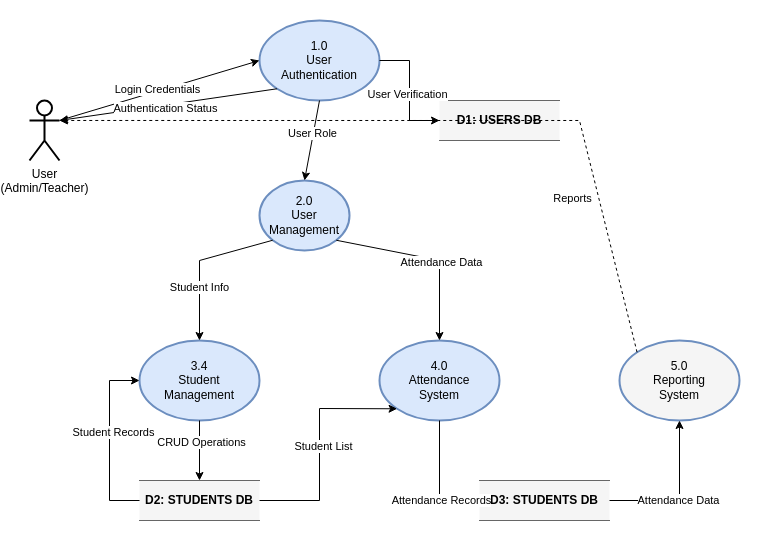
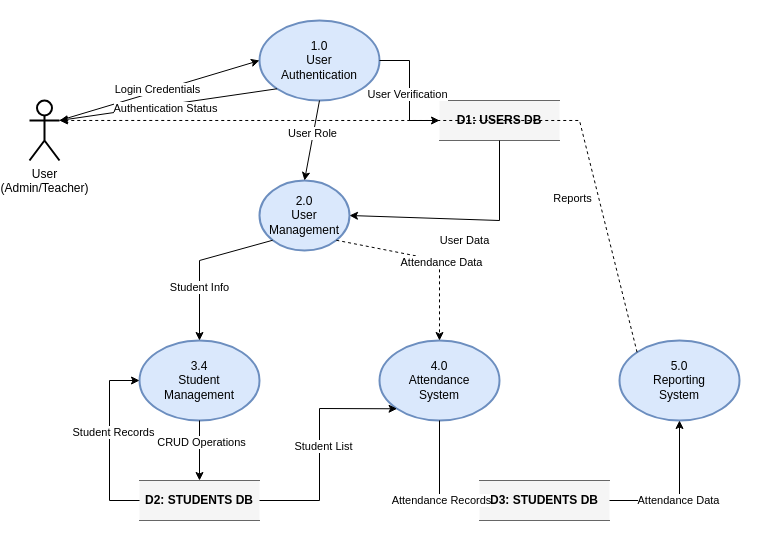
+ <mxCell id="17" value="" style="endArrow=classic;html=1;rounded=0;exitX=0.5;exitY=1;exitDx=0;exitDy=0;entryX=1;entryY=0.5;entryDx=0;entryDy=0;" parent="1" source="8" target="4" edge="1"><mxGeometry width="50" height="50" relative="1" as="geometry"><mxPoint x="350" y="330" as="sourcePoint" /><mxPoint x="400" y="280" as="targetPoint" /><Array as="points"><mxPoint x="490" y="220" /></Array></mxGeometry></mxCell>
+ <mxCell id="18" value="User Data" style="edgeLabel;html=1;align=center;verticalAlign=middle;resizable=0;points=[];" vertex="1" connectable="0" parent="17"><mxGeometry x="-0.195" y="-2" relative="1" as="geometry"><mxPoint x="-23" y="22" as="offset" /></mxGeometry></mxCell>
- <mxCell id="23" value="" style="endArrow=classic;html=1;rounded=0;exitX=1;exitY=1;exitDx=0;exitDy=0;entryX=0.5;entryY=0;entryDx=0;entryDy=0;" parent="1" source="4" target="6" edge="1"><mxGeometry width="50" height="50" relative="1" as="geometry"><mxPoint x="350" y="330" as="sourcePoint" /><mxPoint x="400" y="280" as="targetPoint" /><Array as="points"><mxPoint x="430" y="260" /></Array></mxGeometry></mxCell>
+ <mxCell id="23" value="" style="endArrow=classic;html=1;rounded=0;exitX=1;exitY=1;exitDx=0;exitDy=0;entryX=0.5;entryY=0;entryDx=0;entryDy=0;dashed=1;" parent="1" source="4" target="6" edge="1"><mxGeometry width="50" height="50" relative="1" as="geometry"><mxPoint x="350" y="330" as="sourcePoint" /><mxPoint x="400" y="280" as="targetPoint" /><Array as="points"><mxPoint x="430" y="260" /></Array></mxGeometry></mxCell>
- <mxCell id="7" value="5.0&#10;Reporting&#10;System" style="ellipse;whiteSpace=wrap;html=1;fillColor=#f5f5f5;strokeColor=#6c8ebf;strokeWidth=2;" parent="1" vertex="1"><mxGeometry x="610" y="340" width="120" height="80" as="geometry" /></mxCell>
+ <mxCell id="7" value="5.0&#10;Reporting&#10;System" style="ellipse;whiteSpace=wrap;html=1;fillColor=#dae8fc;strokeColor=#6c8ebf;strokeWidth=2;" parent="1" vertex="1"><mxGeometry x="610" y="340" width="120" height="80" as="geometry" /></mxCell>
